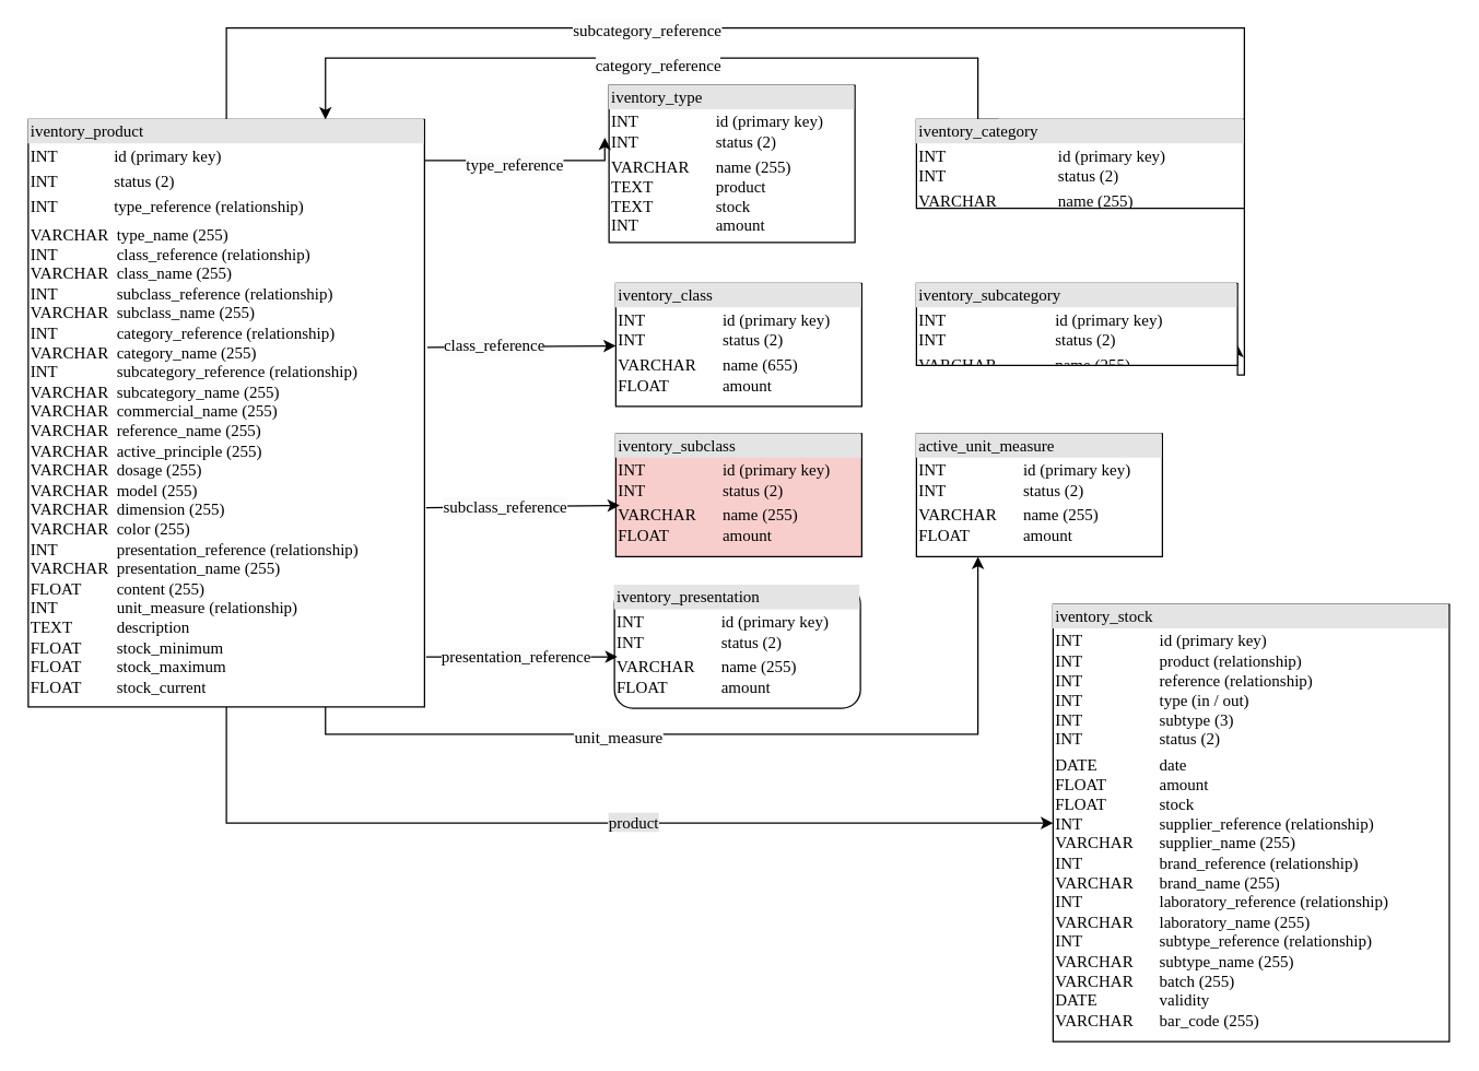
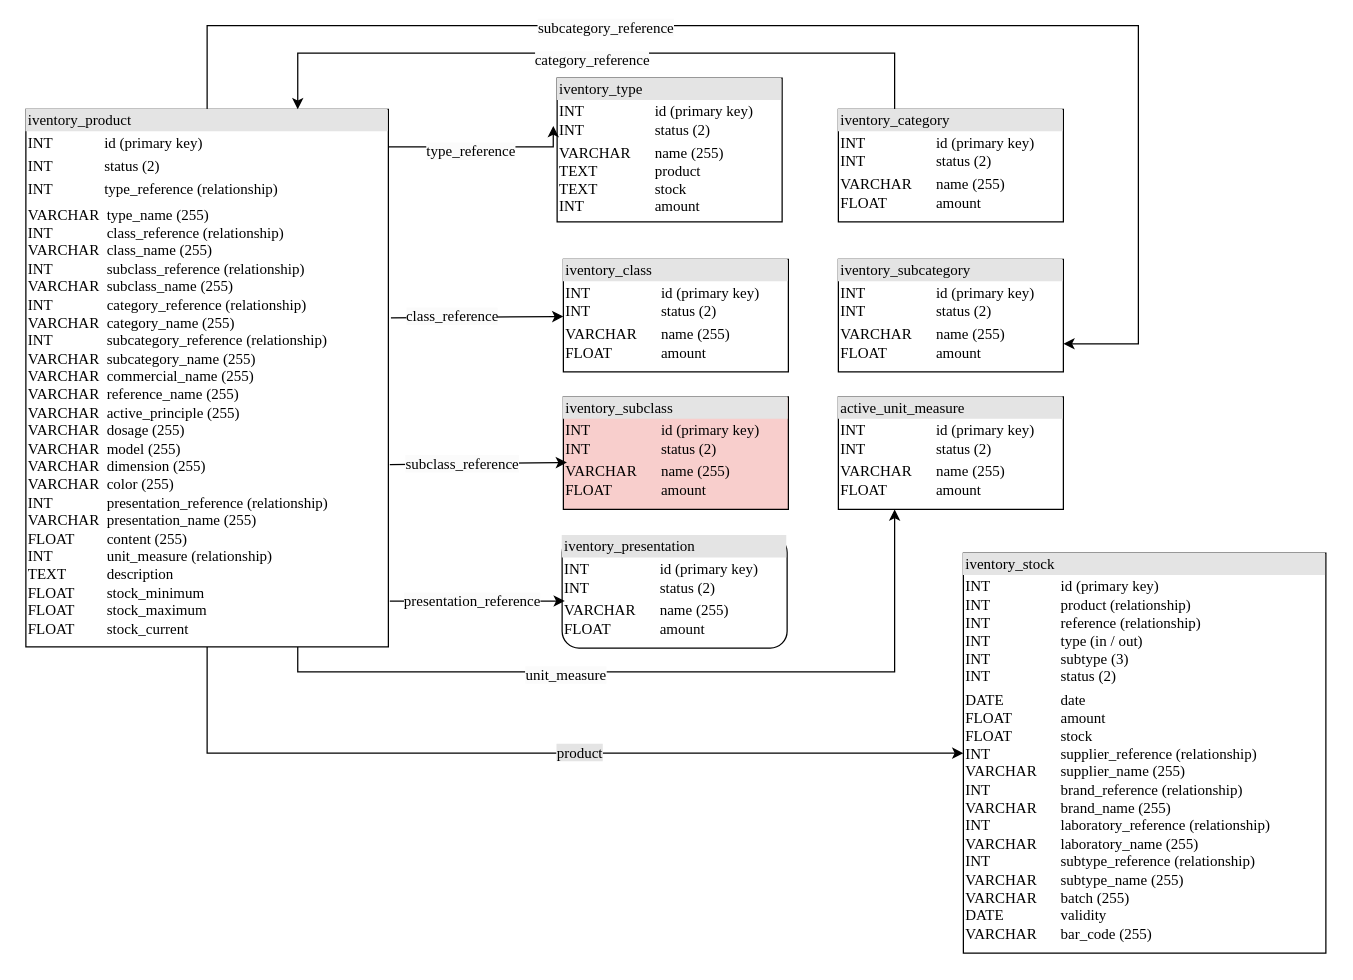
- <mxCell id="20" value="&lt;div style=&quot;box-sizing:border-box;width:100%;background:#e4e4e4;padding:2px;&quot;&gt;iventory_&lt;span style=&quot;background-color: initial;&quot;&gt;category&lt;/span&gt;&lt;br&gt;&lt;/div&gt;&lt;table style=&quot;width:100%;font-size:1em;&quot; cellpadding=&quot;2&quot; cellspacing=&quot;0&quot;&gt;&lt;tbody&gt;&lt;tr&gt;&lt;td&gt;INT&lt;br&gt;INT&lt;/td&gt;&lt;td&gt;id (primary key)&lt;br&gt;status (2)&lt;br&gt;&lt;/td&gt;&lt;/tr&gt;&lt;tr&gt;&lt;td&gt;VARCHAR&lt;br&gt;FLOAT&lt;/td&gt;&lt;td&gt;name (255)&lt;br&gt;amount&lt;/td&gt;&lt;/tr&gt;&lt;/tbody&gt;&lt;/table&gt;" style="verticalAlign=top;align=left;overflow=fill;html=1;rounded=0;shadow=0;comic=0;labelBackgroundColor=none;strokeWidth=1;fontFamily=Verdana;fontSize=12" vertex="1" parent="1"><mxGeometry x="670" y="87" width="240" height="65" as="geometry" /></mxCell>
+ <mxCell id="20" value="&lt;div style=&quot;box-sizing:border-box;width:100%;background:#e4e4e4;padding:2px;&quot;&gt;iventory_&lt;span style=&quot;background-color: initial;&quot;&gt;category&lt;/span&gt;&lt;br&gt;&lt;/div&gt;&lt;table style=&quot;width:100%;font-size:1em;&quot; cellpadding=&quot;2&quot; cellspacing=&quot;0&quot;&gt;&lt;tbody&gt;&lt;tr&gt;&lt;td&gt;INT&lt;br&gt;INT&lt;/td&gt;&lt;td&gt;id (primary key)&lt;br&gt;status (2)&lt;br&gt;&lt;/td&gt;&lt;/tr&gt;&lt;tr&gt;&lt;td&gt;VARCHAR&lt;br&gt;FLOAT&lt;/td&gt;&lt;td&gt;name (255)&lt;br&gt;amount&lt;/td&gt;&lt;/tr&gt;&lt;/tbody&gt;&lt;/table&gt;" style="verticalAlign=top;align=left;overflow=fill;html=1;rounded=0;shadow=0;comic=0;labelBackgroundColor=none;strokeWidth=1;fontFamily=Verdana;fontSize=12" vertex="1" parent="1"><mxGeometry x="670" y="87" width="180" height="90" as="geometry" /></mxCell>
- <mxCell id="21" value="&lt;div style=&quot;box-sizing:border-box;width:100%;background:#e4e4e4;padding:2px;&quot;&gt;iventory_&lt;span style=&quot;background-color: initial;&quot;&gt;subcategory&lt;/span&gt;&lt;br&gt;&lt;/div&gt;&lt;table style=&quot;width:100%;font-size:1em;&quot; cellpadding=&quot;2&quot; cellspacing=&quot;0&quot;&gt;&lt;tbody&gt;&lt;tr&gt;&lt;td&gt;INT&lt;br&gt;INT&lt;/td&gt;&lt;td&gt;id (primary key)&lt;br&gt;status (2)&lt;br&gt;&lt;/td&gt;&lt;/tr&gt;&lt;tr&gt;&lt;td&gt;VARCHAR&lt;br&gt;FLOAT&lt;/td&gt;&lt;td&gt;name (255)&lt;br&gt;amount&lt;/td&gt;&lt;/tr&gt;&lt;/tbody&gt;&lt;/table&gt;" style="verticalAlign=top;align=left;overflow=fill;html=1;rounded=0;shadow=0;comic=0;labelBackgroundColor=none;strokeWidth=1;fontFamily=Verdana;fontSize=12" vertex="1" parent="1"><mxGeometry x="670" y="207" width="235" height="60" as="geometry" /></mxCell>
+ <mxCell id="21" value="&lt;div style=&quot;box-sizing:border-box;width:100%;background:#e4e4e4;padding:2px;&quot;&gt;iventory_&lt;span style=&quot;background-color: initial;&quot;&gt;subcategory&lt;/span&gt;&lt;br&gt;&lt;/div&gt;&lt;table style=&quot;width:100%;font-size:1em;&quot; cellpadding=&quot;2&quot; cellspacing=&quot;0&quot;&gt;&lt;tbody&gt;&lt;tr&gt;&lt;td&gt;INT&lt;br&gt;INT&lt;/td&gt;&lt;td&gt;id (primary key)&lt;br&gt;status (2)&lt;br&gt;&lt;/td&gt;&lt;/tr&gt;&lt;tr&gt;&lt;td&gt;VARCHAR&lt;br&gt;FLOAT&lt;/td&gt;&lt;td&gt;name (255)&lt;br&gt;amount&lt;/td&gt;&lt;/tr&gt;&lt;/tbody&gt;&lt;/table&gt;" style="verticalAlign=top;align=left;overflow=fill;html=1;rounded=0;shadow=0;comic=0;labelBackgroundColor=none;strokeWidth=1;fontFamily=Verdana;fontSize=12" vertex="1" parent="1"><mxGeometry x="670" y="207" width="180" height="90" as="geometry" /></mxCell>
- <mxCell id="14" value="&lt;div style=&quot;box-sizing:border-box;width:100%;background:#e4e4e4;padding:2px;&quot;&gt;iventory_class&lt;br&gt;&lt;/div&gt;&lt;table style=&quot;width:100%;font-size:1em;&quot; cellpadding=&quot;2&quot; cellspacing=&quot;0&quot;&gt;&lt;tbody&gt;&lt;tr&gt;&lt;td&gt;INT&lt;br&gt;INT&lt;/td&gt;&lt;td&gt;id (primary key)&lt;br&gt;status (2)&lt;br&gt;&lt;/td&gt;&lt;/tr&gt;&lt;tr&gt;&lt;td&gt;VARCHAR&lt;br&gt;FLOAT&lt;/td&gt;&lt;td&gt;name (655)&lt;br&gt;amount&lt;/td&gt;&lt;/tr&gt;&lt;/tbody&gt;&lt;/table&gt;" style="verticalAlign=top;align=left;overflow=fill;html=1;rounded=0;shadow=0;comic=0;labelBackgroundColor=none;strokeWidth=1;fontFamily=Verdana;fontSize=12" vertex="1" parent="1"><mxGeometry x="450" y="207" width="180" height="90" as="geometry" /></mxCell>
+ <mxCell id="14" value="&lt;div style=&quot;box-sizing:border-box;width:100%;background:#e4e4e4;padding:2px;&quot;&gt;iventory_class&lt;br&gt;&lt;/div&gt;&lt;table style=&quot;width:100%;font-size:1em;&quot; cellpadding=&quot;2&quot; cellspacing=&quot;0&quot;&gt;&lt;tbody&gt;&lt;tr&gt;&lt;td&gt;INT&lt;br&gt;INT&lt;/td&gt;&lt;td&gt;id (primary key)&lt;br&gt;status (2)&lt;br&gt;&lt;/td&gt;&lt;/tr&gt;&lt;tr&gt;&lt;td&gt;VARCHAR&lt;br&gt;FLOAT&lt;/td&gt;&lt;td&gt;name (255)&lt;br&gt;amount&lt;/td&gt;&lt;/tr&gt;&lt;/tbody&gt;&lt;/table&gt;" style="verticalAlign=top;align=left;overflow=fill;html=1;rounded=0;shadow=0;comic=0;labelBackgroundColor=none;strokeWidth=1;fontFamily=Verdana;fontSize=12" vertex="1" parent="1"><mxGeometry x="450" y="207" width="180" height="90" as="geometry" /></mxCell>
